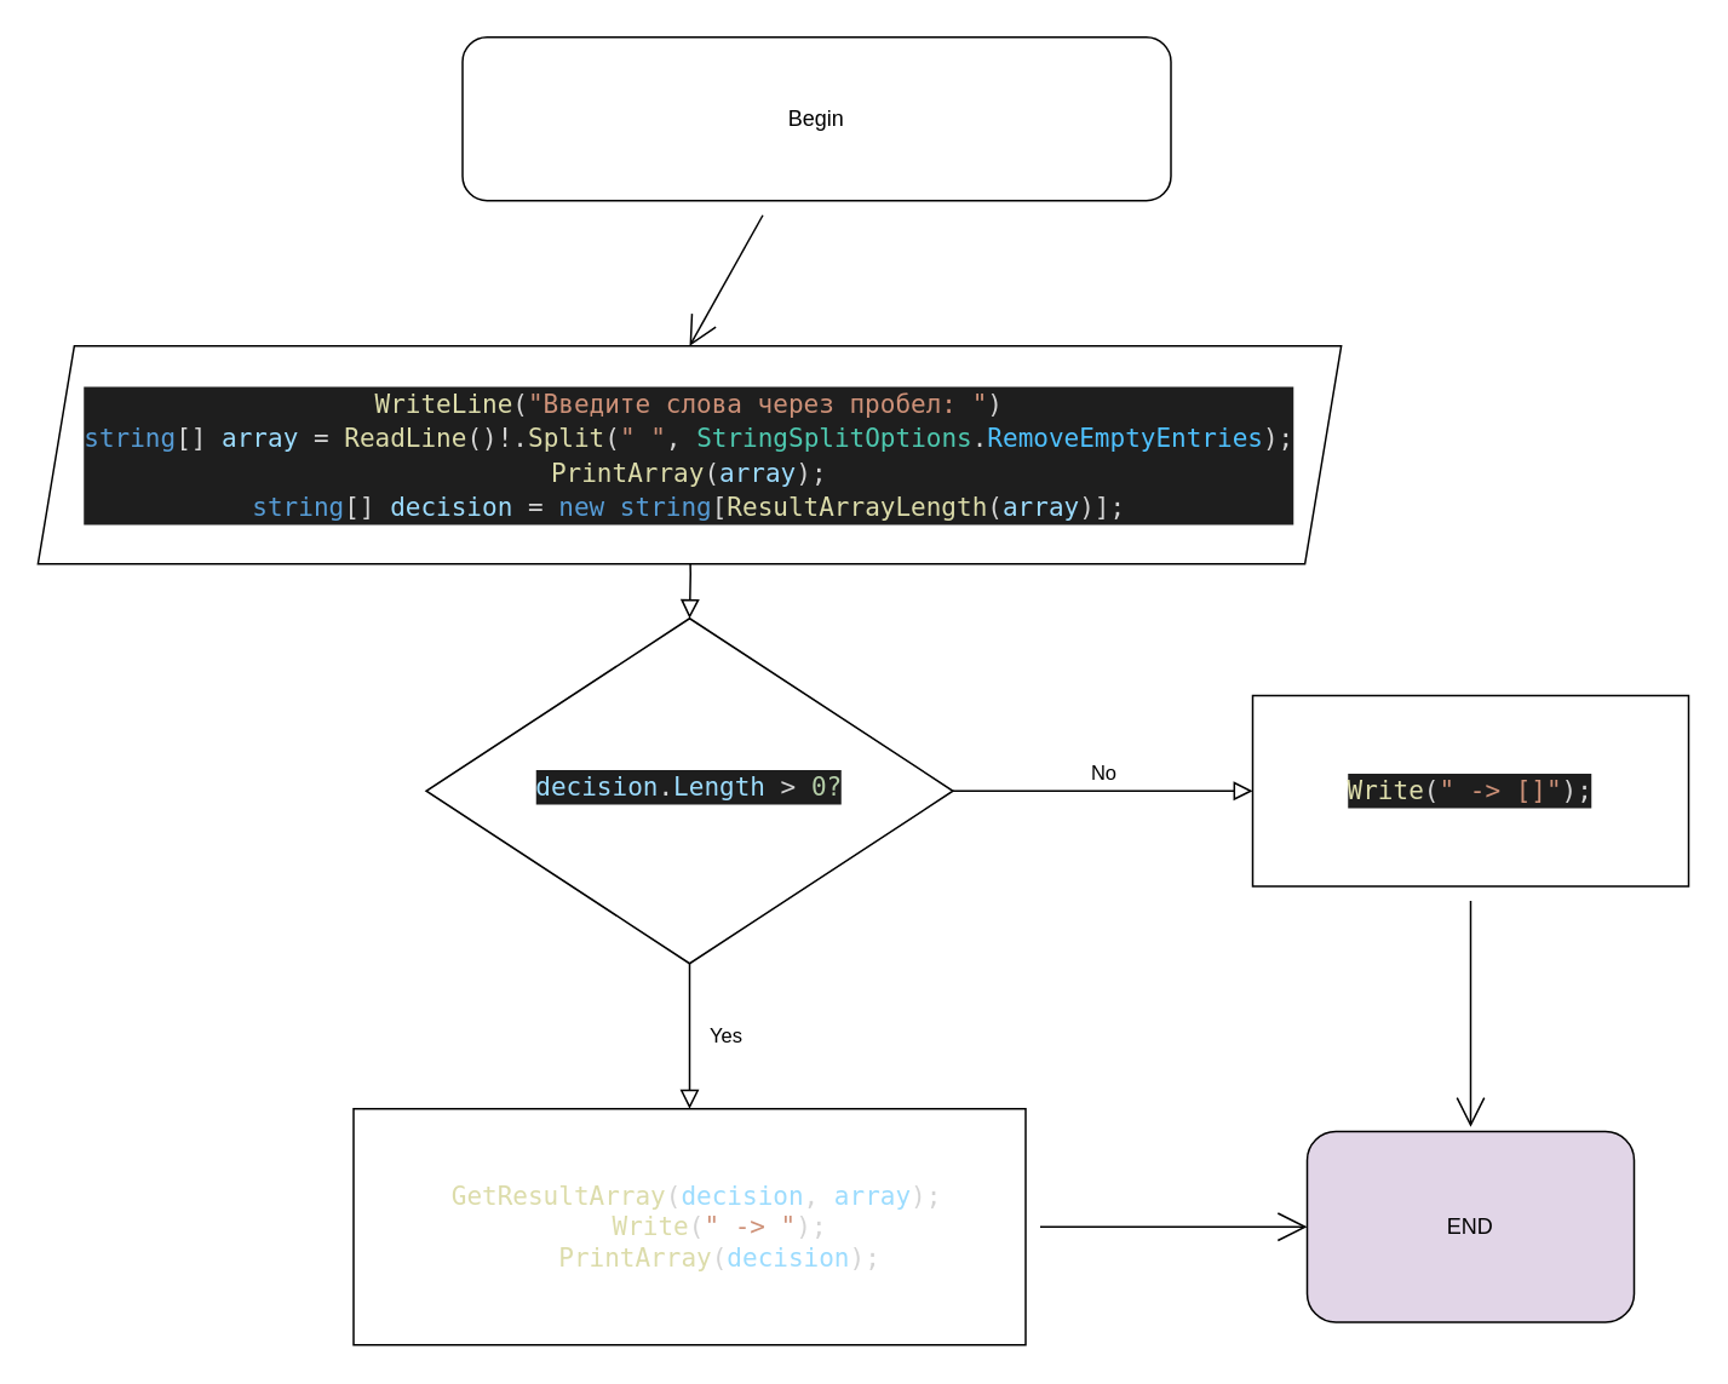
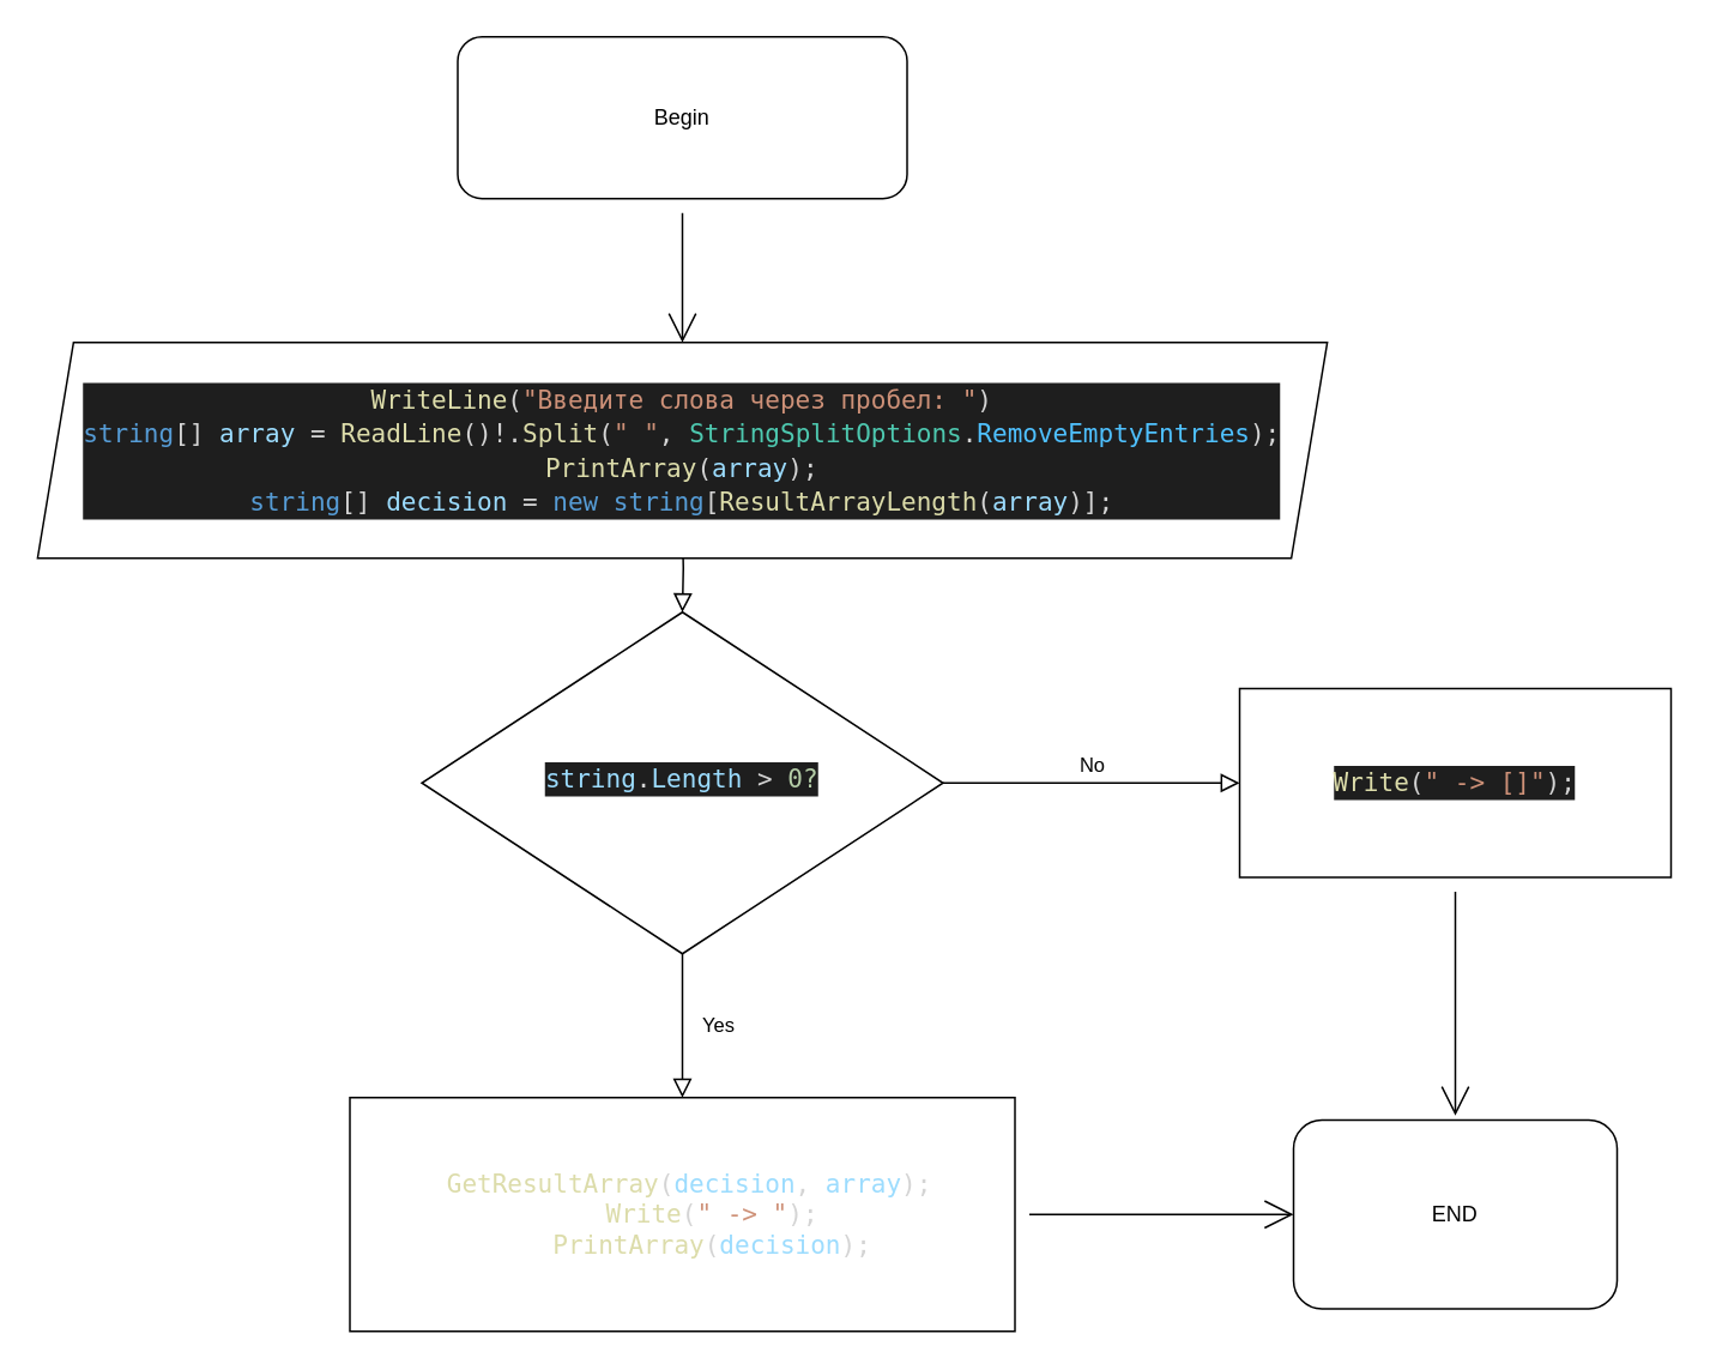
- <mxCell id="8" value="Begin" style="rounded=1;whiteSpace=wrap;html=1;hachureGap=4;" vertex="1" parent="1"><mxGeometry x="254" y="20" width="390" height="90" as="geometry" /></mxCell>
+ <mxCell id="8" value="Begin" style="rounded=1;whiteSpace=wrap;html=1;hachureGap=4;" vertex="1" parent="1"><mxGeometry x="254" y="20" width="250" height="90" as="geometry" /></mxCell>
- <mxCell id="5" value="&lt;div style=&quot;color: rgb(212, 212, 212); background-color: rgb(30, 30, 30); font-family: Consolas, monospace, Consolas, &amp;quot;Courier New&amp;quot;, monospace; font-size: 14px; line-height: 19px;&quot;&gt;&lt;span style=&quot;color: #9cdcfe;&quot;&gt;decision&lt;/span&gt;.&lt;span style=&quot;color: #9cdcfe;&quot;&gt;Length&lt;/span&gt; &amp;gt; &lt;span style=&quot;color: #b5cea8;&quot;&gt;0?&lt;/span&gt;&lt;/div&gt;" style="rhombus;whiteSpace=wrap;html=1;shadow=0;fontFamily=Helvetica;fontSize=12;align=center;strokeWidth=1;spacing=6;spacingTop=-4;" parent="1" vertex="1"><mxGeometry x="234" y="340" width="290" height="190" as="geometry" /></mxCell>
+ <mxCell id="5" value="&lt;div style=&quot;color: rgb(212, 212, 212); background-color: rgb(30, 30, 30); font-family: Consolas, monospace, Consolas, &amp;quot;Courier New&amp;quot;, monospace; font-size: 14px; line-height: 19px;&quot;&gt;&lt;span style=&quot;color: #9cdcfe;&quot;&gt;string&lt;/span&gt;.&lt;span style=&quot;color: #9cdcfe;&quot;&gt;Length&lt;/span&gt; &amp;gt; &lt;span style=&quot;color: #b5cea8;&quot;&gt;0?&lt;/span&gt;&lt;/div&gt;" style="rhombus;whiteSpace=wrap;html=1;shadow=0;fontFamily=Helvetica;fontSize=12;align=center;strokeWidth=1;spacing=6;spacingTop=-4;" parent="1" vertex="1"><mxGeometry x="234" y="340" width="290" height="190" as="geometry" /></mxCell>
- <mxCell id="13" value="END" style="rounded=1;whiteSpace=wrap;html=1;hachureGap=4;fillColor=#e1d5e7;" vertex="1" parent="1"><mxGeometry x="719" y="622.5" width="180" height="105" as="geometry" /></mxCell>
+ <mxCell id="13" value="END" style="rounded=1;whiteSpace=wrap;html=1;hachureGap=4;" vertex="1" parent="1"><mxGeometry x="719" y="622.5" width="180" height="105" as="geometry" /></mxCell>
